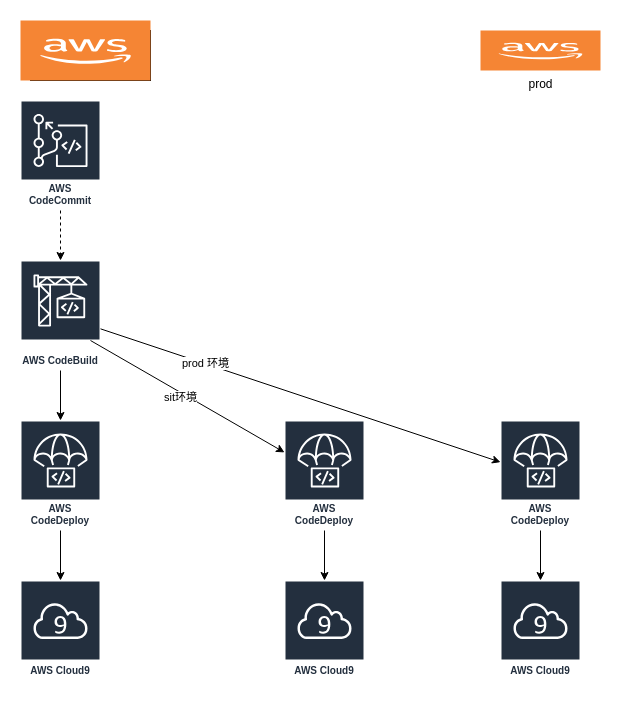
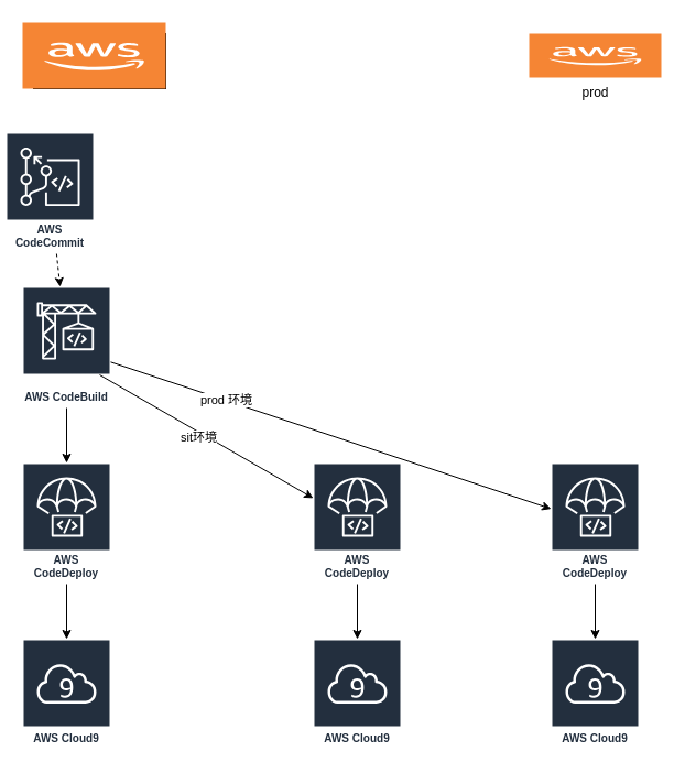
- <mxCell id="12" value="AWS CodeCommit" style="sketch=0;outlineConnect=0;fontColor=#232F3E;gradientColor=none;strokeColor=#ffffff;fillColor=#232F3E;dashed=0;verticalLabelPosition=middle;verticalAlign=bottom;align=center;html=1;whiteSpace=wrap;fontSize=10;fontStyle=1;spacing=3;shape=mxgraph.aws4.productIcon;prIcon=mxgraph.aws4.codecommit;" vertex="1" parent="1"><mxGeometry x="20" y="100" width="80" height="110" as="geometry" /></mxCell>
+ <mxCell id="12" value="AWS CodeCommit" style="sketch=0;outlineConnect=0;fontColor=#232F3E;gradientColor=none;strokeColor=#ffffff;fillColor=#232F3E;dashed=0;verticalLabelPosition=middle;verticalAlign=bottom;align=center;html=1;whiteSpace=wrap;fontSize=10;fontStyle=1;spacing=3;shape=mxgraph.aws4.productIcon;prIcon=mxgraph.aws4.codecommit;" vertex="1" parent="1"><mxGeometry x="5" y="120" width="80" height="110" as="geometry" /></mxCell>
